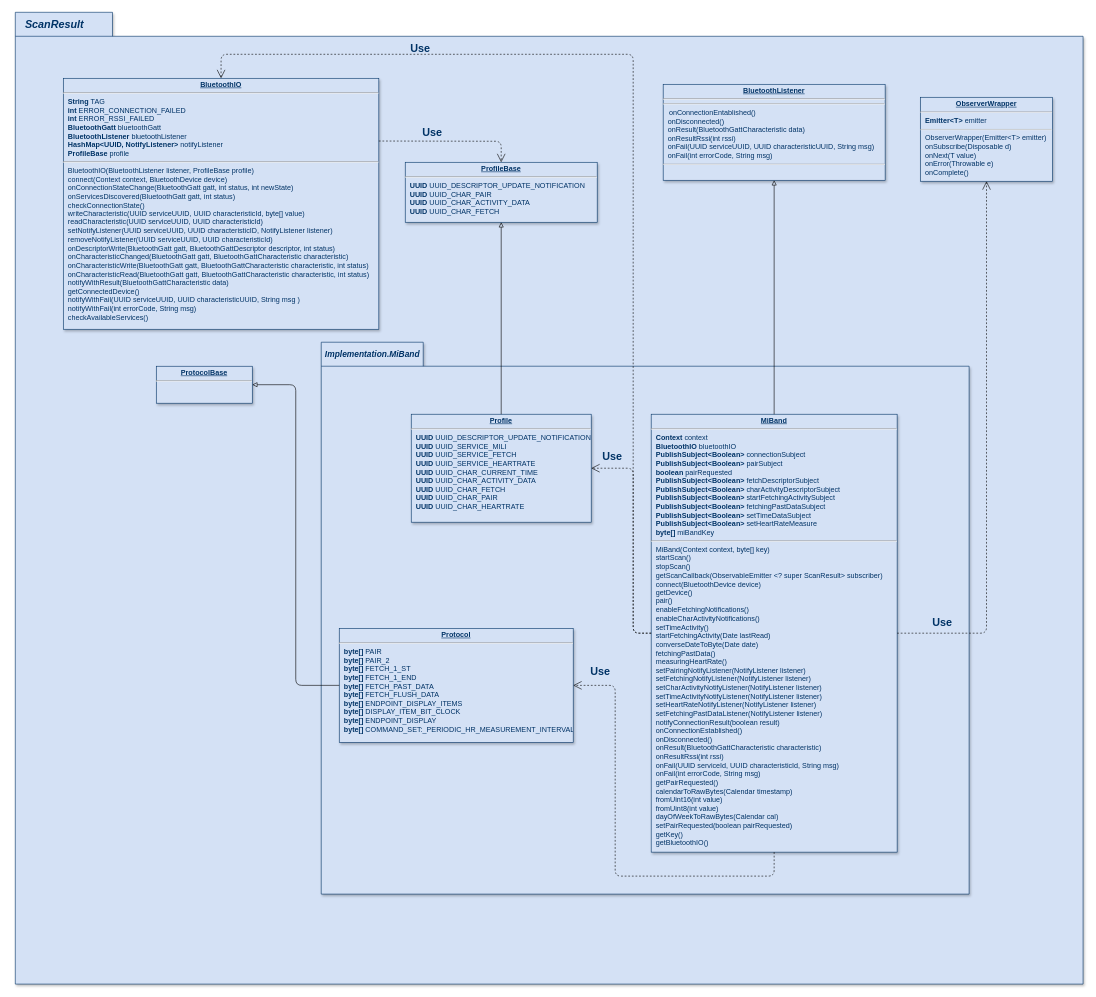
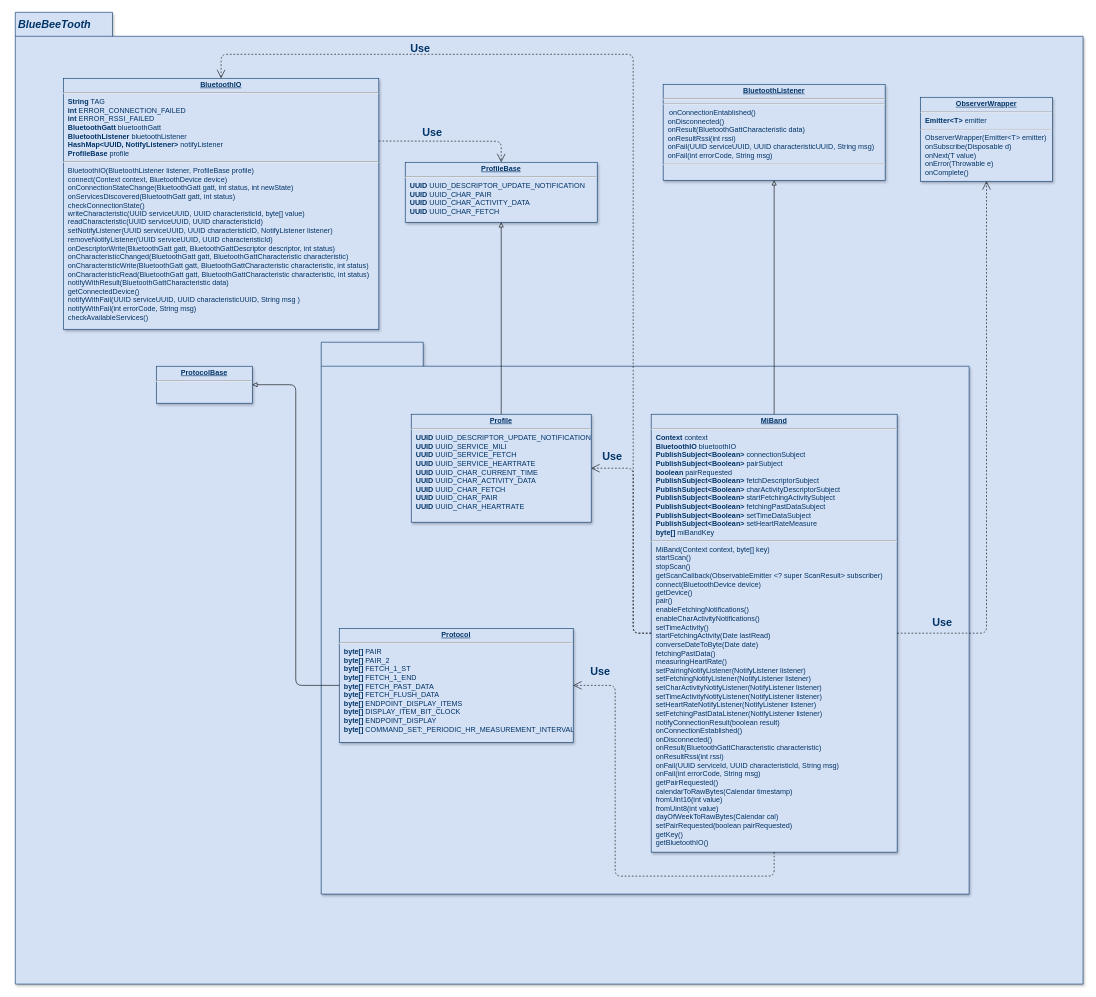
- <mxCell id="9" value="&lt;i&gt;&lt;b&gt;&lt;font style=&quot;font-size: 18px&quot;&gt;ScanResult&lt;/font&gt;&lt;/b&gt;&lt;/i&gt;" style="text;html=1;resizable=0;autosize=1;align=center;verticalAlign=middle;points=[];fillColor=none;strokeColor=none;rounded=0;shadow=1;fontColor=#003366;" vertex="1" parent="1"><mxGeometry x="20" y="30" width="140" height="20" as="geometry" /></mxCell>
+ <mxCell id="9" value="&lt;i&gt;&lt;b&gt;&lt;font style=&quot;font-size: 18px&quot;&gt;BlueBeeTooth&lt;/font&gt;&lt;/b&gt;&lt;/i&gt;" style="text;html=1;resizable=0;autosize=1;align=center;verticalAlign=middle;points=[];fillColor=none;strokeColor=none;rounded=0;shadow=1;fontColor=#003366;" vertex="1" parent="1"><mxGeometry x="20" y="30" width="140" height="20" as="geometry" /></mxCell>
- <mxCell id="21" value="&lt;font style=&quot;font-size: 14px&quot;&gt;&lt;i&gt;&lt;b&gt;Implementation.MiBand&lt;/b&gt;&lt;/i&gt;&lt;/font&gt;" style="text;html=1;resizable=0;autosize=1;align=center;verticalAlign=middle;points=[];fillColor=none;strokeColor=none;rounded=0;shadow=1;fontColor=#003366;" vertex="1" parent="1"><mxGeometry x="535" y="580" width="170" height="20" as="geometry" /></mxCell>
